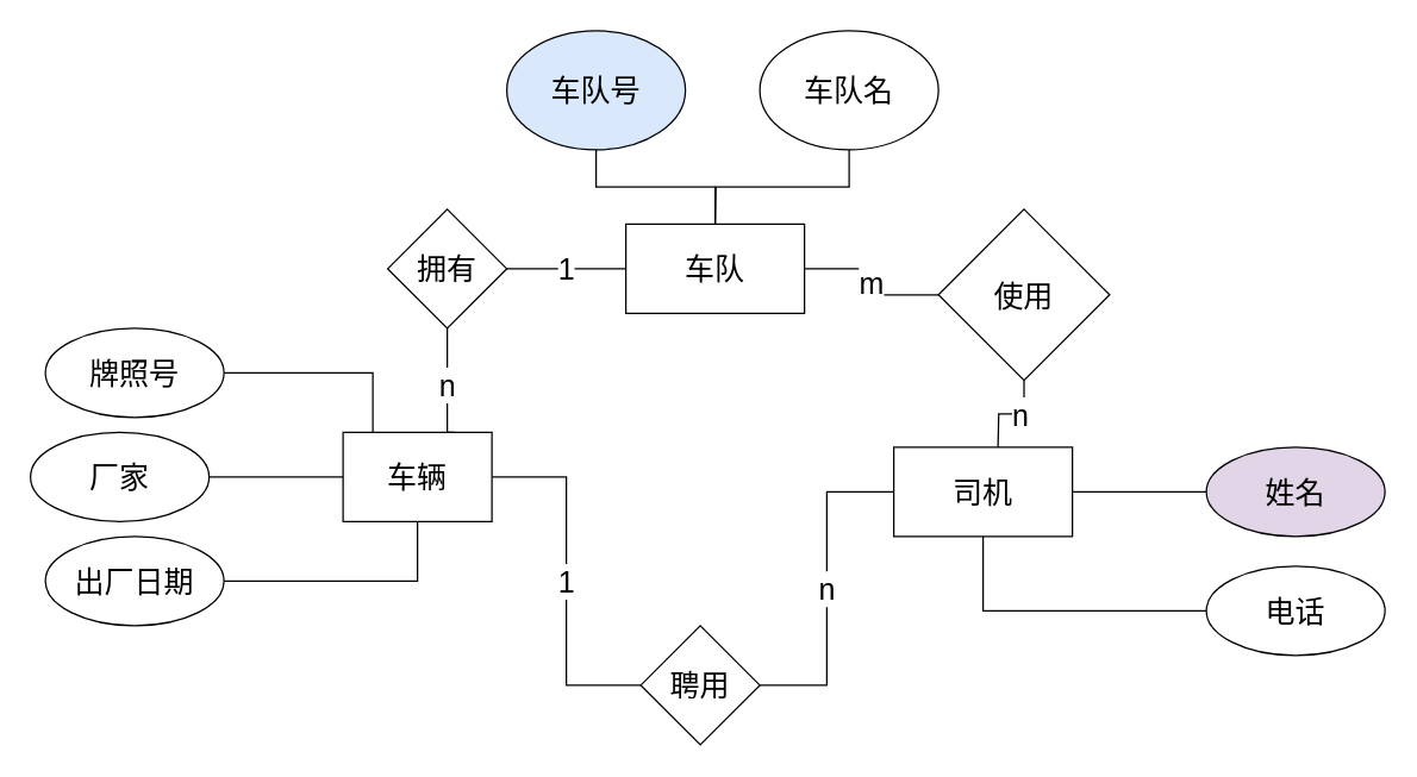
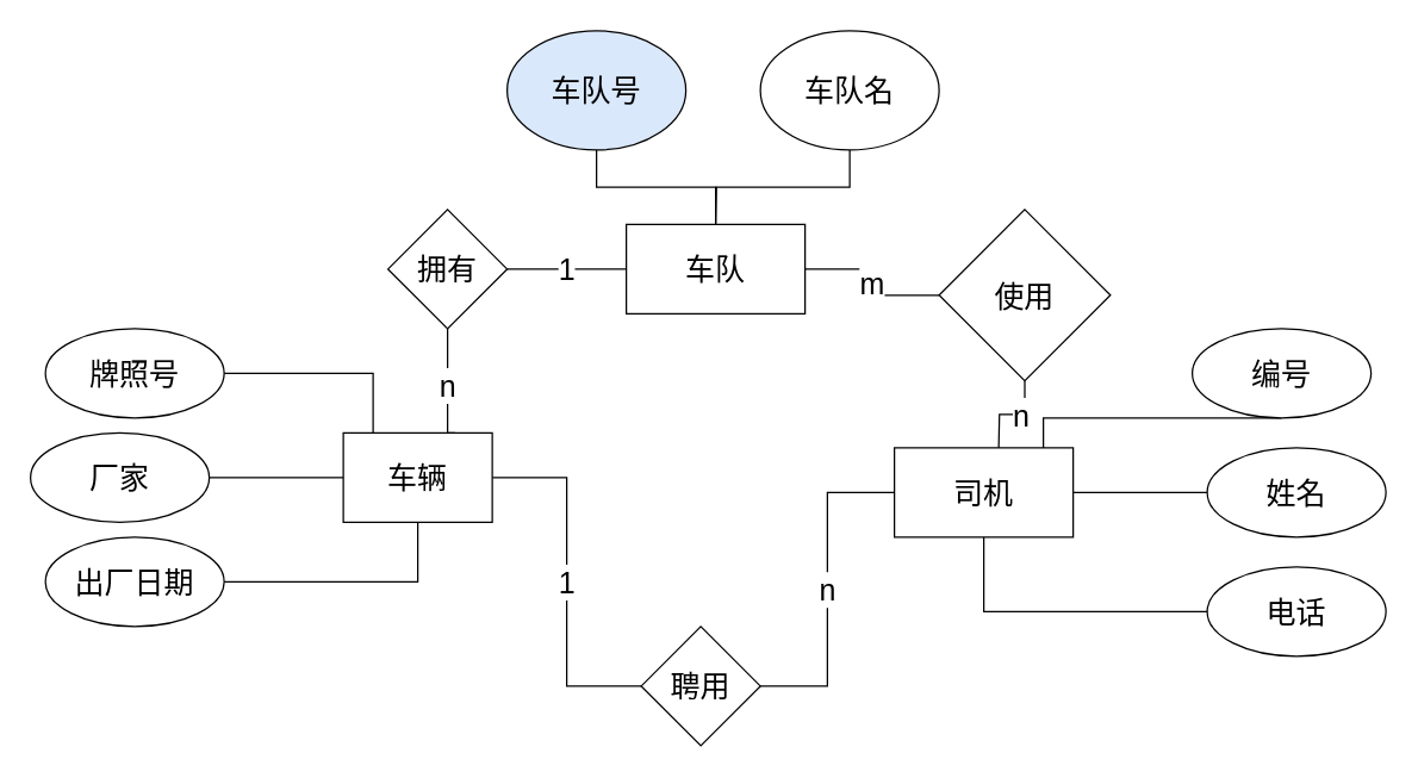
+ <mxCell id="19" value="编号" style="ellipse;whiteSpace=wrap;html=1;fontSize=20;" vertex="1" parent="1"><mxGeometry x="800" y="220" width="120" height="60" as="geometry" /></mxCell>
+ <mxCell id="18" style="edgeStyle=orthogonalEdgeStyle;rounded=0;orthogonalLoop=1;jettySize=auto;html=1;endArrow=none;endFill=0;" edge="1" parent="1" source="19" target="17"><mxGeometry relative="1" as="geometry"><Array as="points"><mxPoint x="700" y="280" /></Array></mxGeometry></mxCell>
- <mxCell id="21" value="姓名" style="ellipse;whiteSpace=wrap;html=1;fontSize=20;fillColor=#e1d5e7;" vertex="1" parent="1"><mxGeometry x="810" y="300" width="120" height="60" as="geometry" /></mxCell>
+ <mxCell id="21" value="姓名" style="ellipse;whiteSpace=wrap;html=1;fontSize=20;" vertex="1" parent="1"><mxGeometry x="810" y="300" width="120" height="60" as="geometry" /></mxCell>
